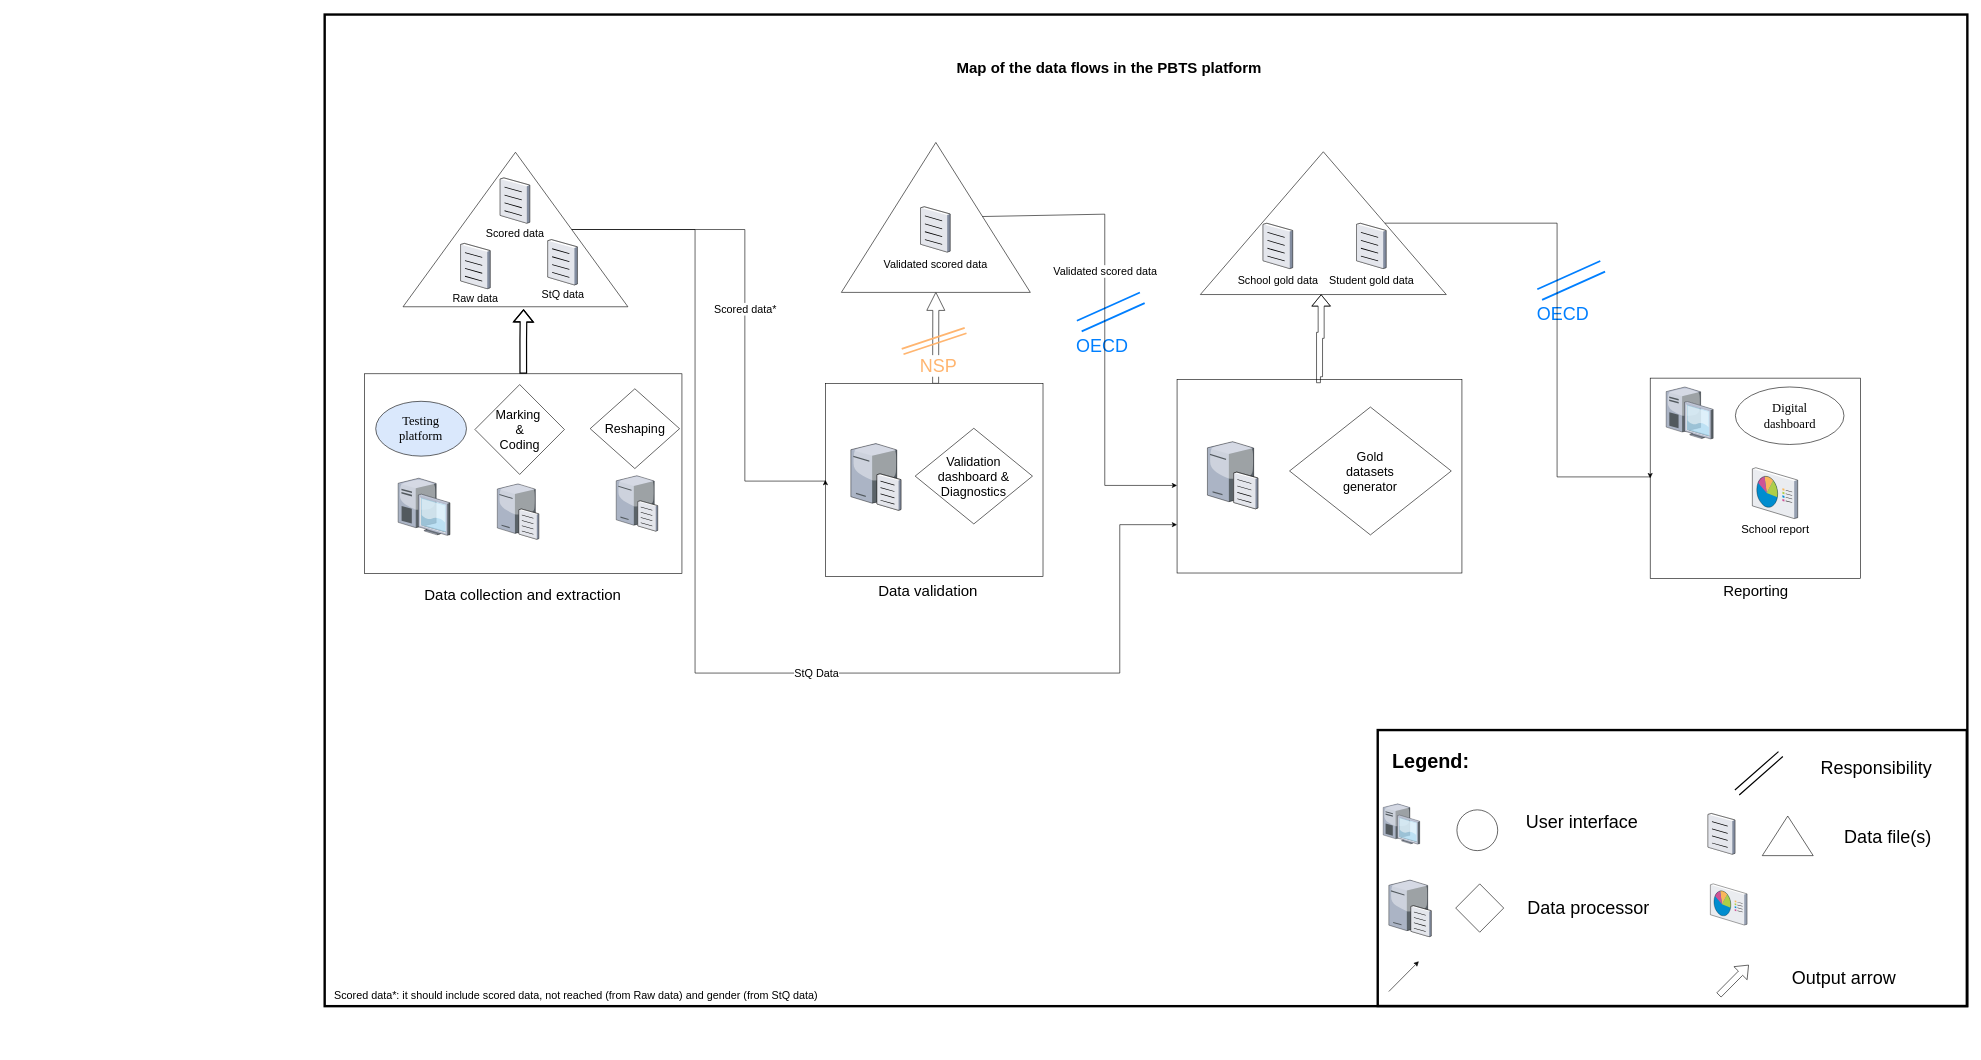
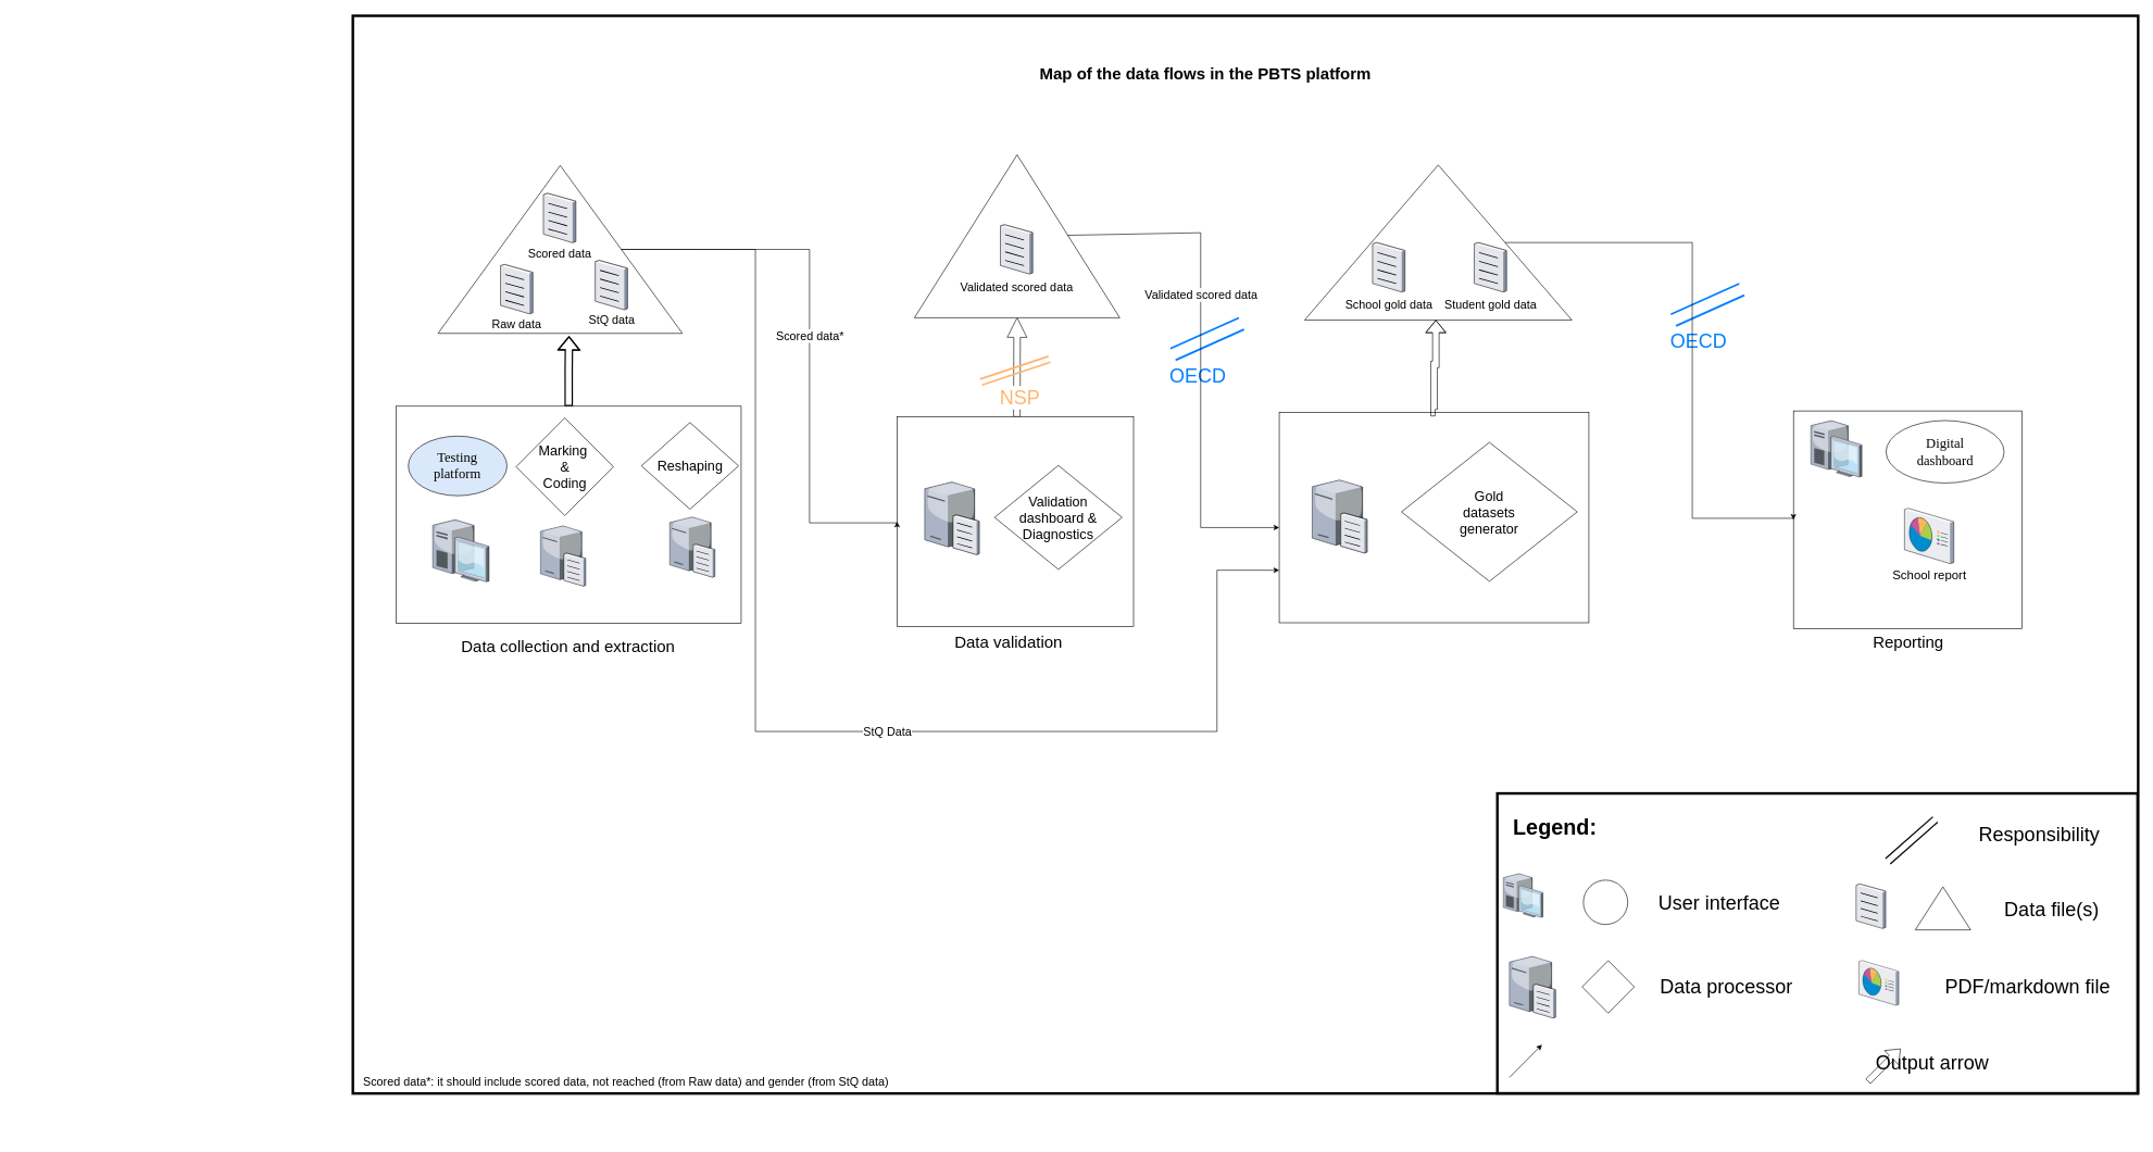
- <mxCell id="28" value="User interface" style="text;html=1;strokeColor=none;fillColor=none;align=center;verticalAlign=middle;whiteSpace=wrap;rounded=0;fontSize=30;" parent="21" vertex="1"><mxGeometry x="216" y="18.56" width="230" height="21.765" as="geometry" /></mxCell>
+ <mxCell id="28" value="User interface" style="text;html=1;strokeColor=none;fillColor=none;align=center;verticalAlign=middle;whiteSpace=wrap;rounded=0;fontSize=30;" parent="21" vertex="1"><mxGeometry x="216" y="33.56" width="230" height="21.765" as="geometry" /></mxCell>
+ <mxCell id="33" value="PDF/markdown file" style="text;html=1;strokeColor=none;fillColor=none;align=center;verticalAlign=middle;whiteSpace=wrap;rounded=0;fontSize=30;" parent="30" vertex="1"><mxGeometry x="652.5" y="38.812" width="284" height="20.162" as="geometry" /></mxCell>
- <mxCell id="40" value="Output arrow" style="text;html=1;strokeColor=none;fillColor=none;align=center;verticalAlign=middle;whiteSpace=wrap;rounded=0;fontSize=30;" parent="37" vertex="1"><mxGeometry x="616.5" y="18.146" width="284" height="20.162" as="geometry" /></mxCell>
+ <mxCell id="40" value="Output arrow" style="text;html=1;strokeColor=none;fillColor=none;align=center;verticalAlign=middle;whiteSpace=wrap;rounded=0;fontSize=30;" parent="37" vertex="1"><mxGeometry x="506.5" y="18.146" width="284" height="20.162" as="geometry" /></mxCell>
